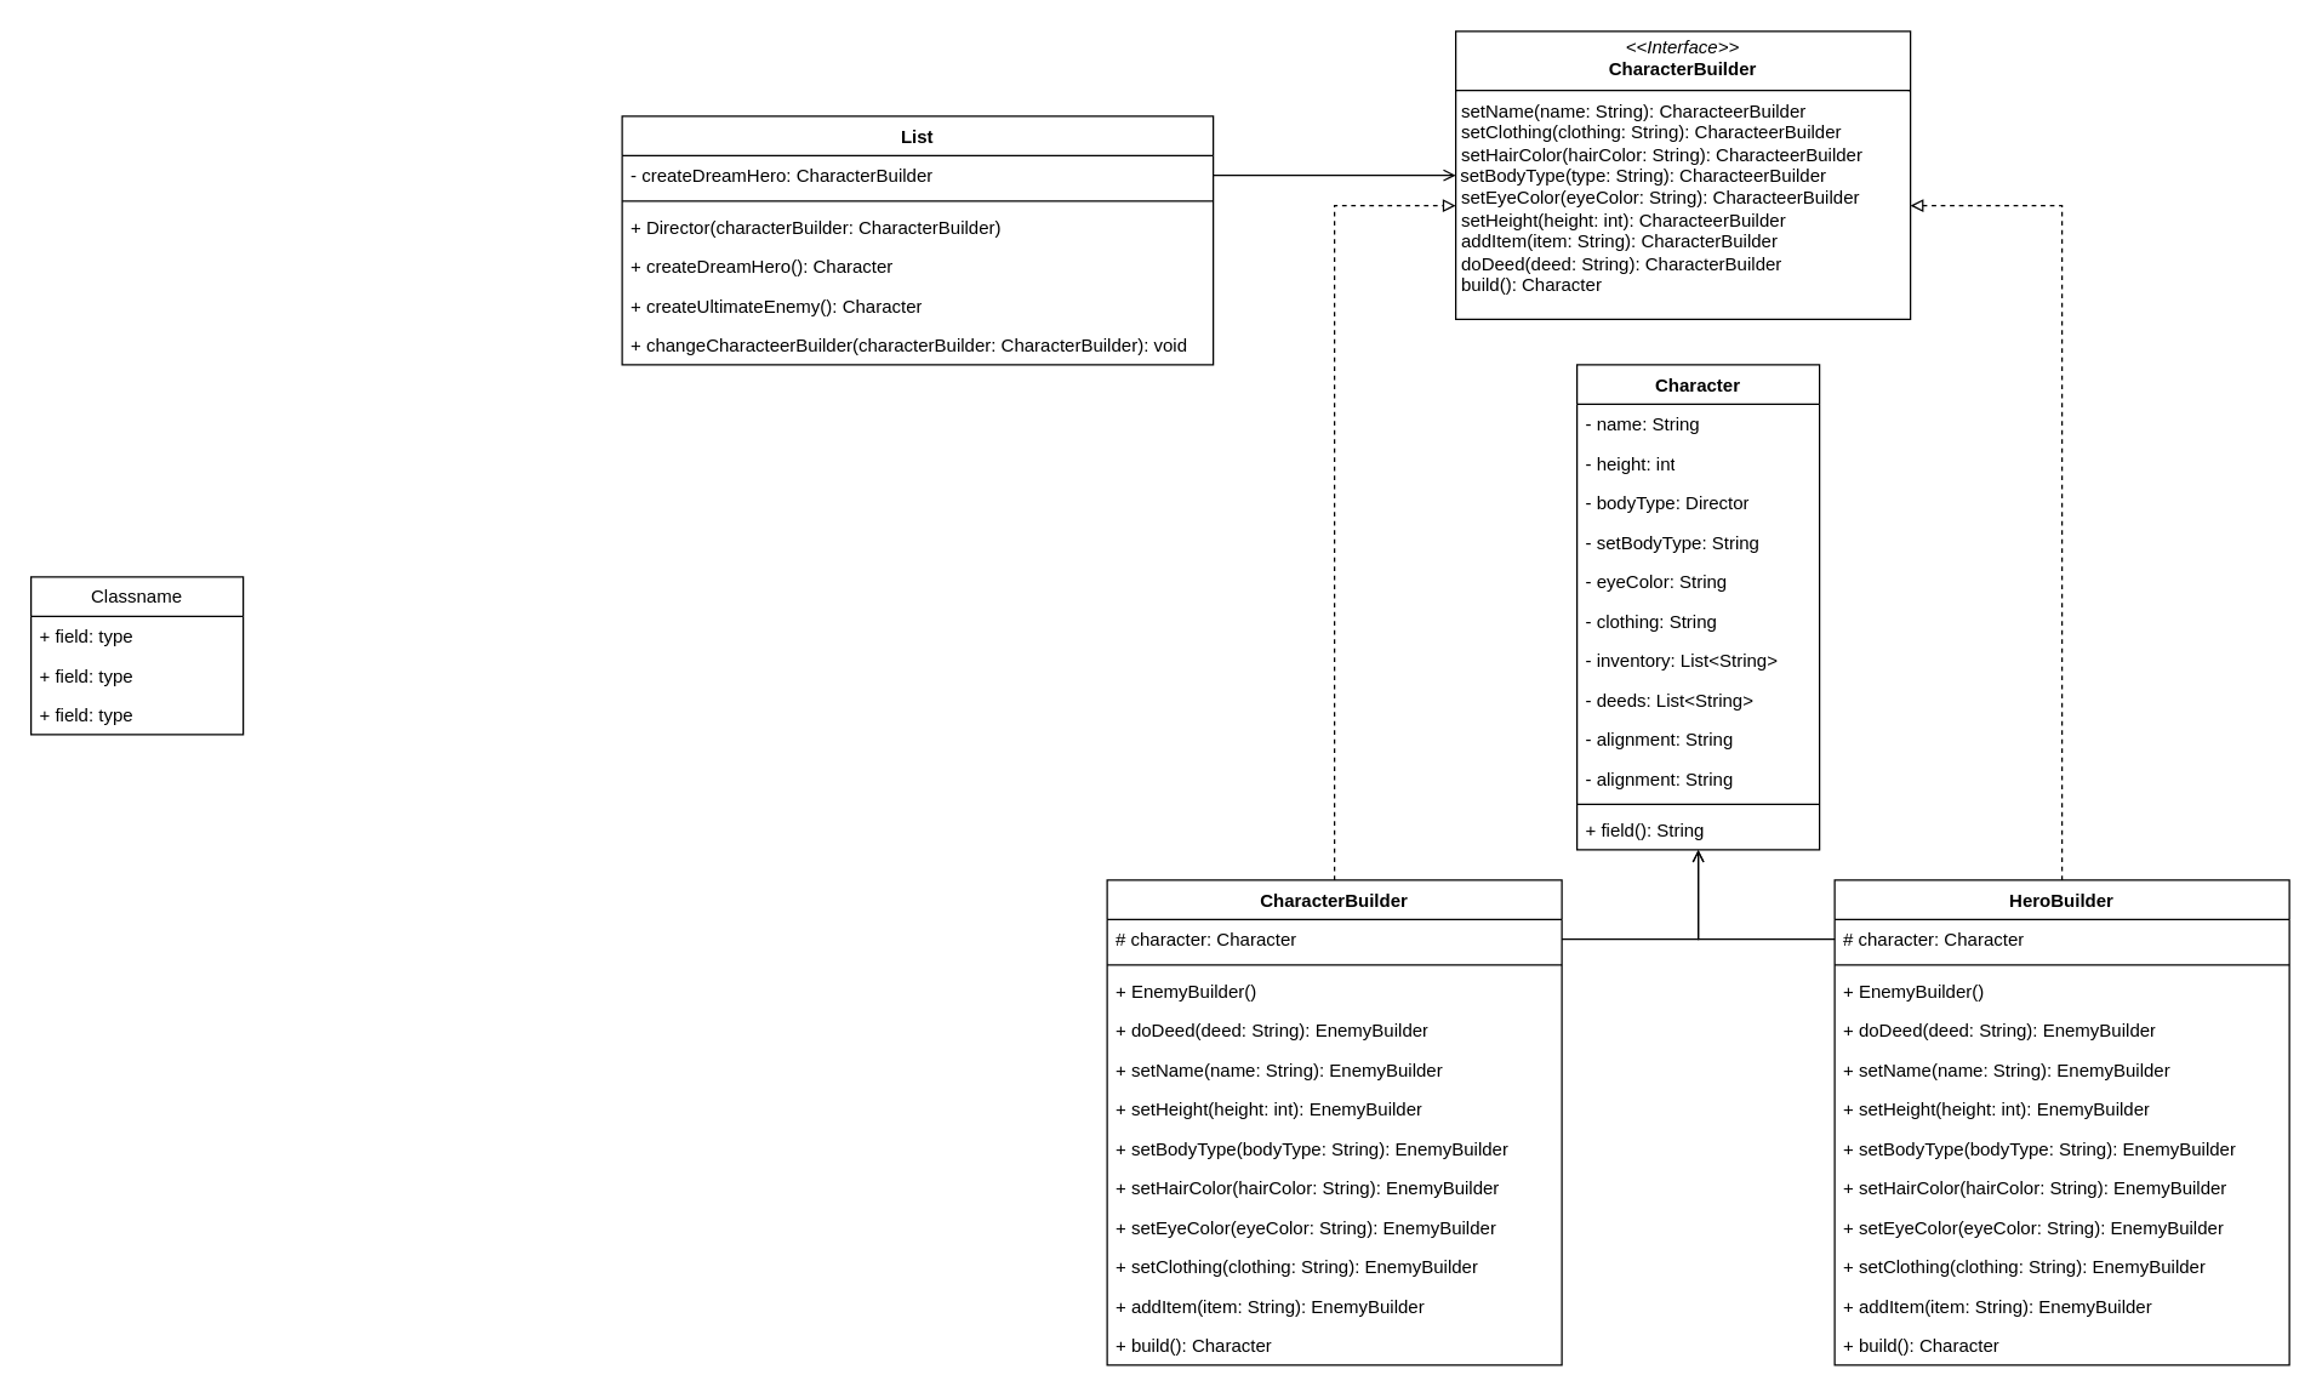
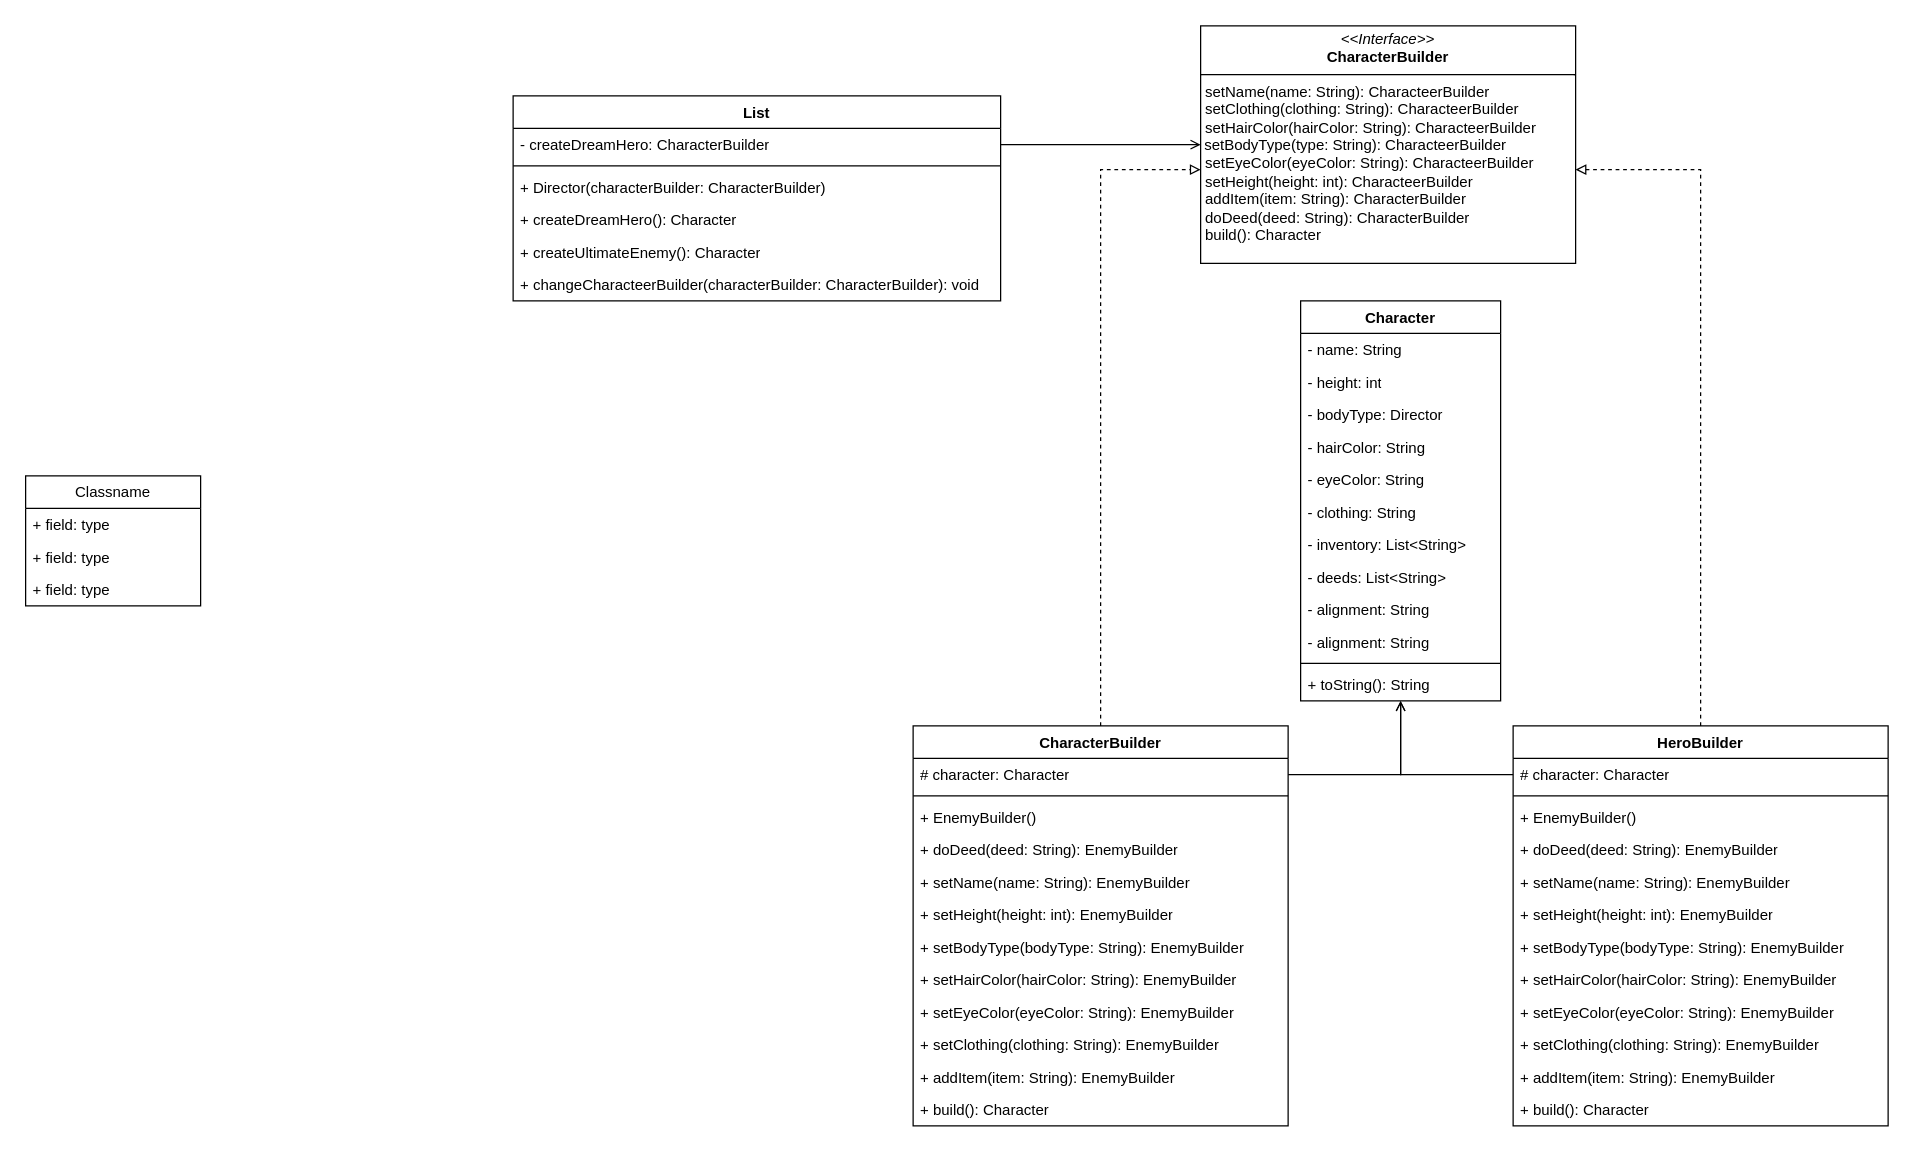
- <mxCell id="11" value="- setBodyType: String" style="text;strokeColor=none;fillColor=none;align=left;verticalAlign=top;spacingLeft=4;spacingRight=4;overflow=hidden;rotatable=0;points=[[0,0.5],[1,0.5]];portConstraint=eastwest;whiteSpace=wrap;html=1;" vertex="1" parent="7"><mxGeometry y="104" width="160" height="26" as="geometry" /></mxCell>
+ <mxCell id="11" value="- hairColor: String" style="text;strokeColor=none;fillColor=none;align=left;verticalAlign=top;spacingLeft=4;spacingRight=4;overflow=hidden;rotatable=0;points=[[0,0.5],[1,0.5]];portConstraint=eastwest;whiteSpace=wrap;html=1;" vertex="1" parent="7"><mxGeometry y="104" width="160" height="26" as="geometry" /></mxCell>
- <mxCell id="19" value="+ field(): String" style="text;strokeColor=none;fillColor=none;align=left;verticalAlign=top;spacingLeft=4;spacingRight=4;overflow=hidden;rotatable=0;points=[[0,0.5],[1,0.5]];portConstraint=eastwest;whiteSpace=wrap;html=1;" vertex="1" parent="7"><mxGeometry y="294" width="160" height="26" as="geometry" /></mxCell>
+ <mxCell id="19" value="+ toString(): String" style="text;strokeColor=none;fillColor=none;align=left;verticalAlign=top;spacingLeft=4;spacingRight=4;overflow=hidden;rotatable=0;points=[[0,0.5],[1,0.5]];portConstraint=eastwest;whiteSpace=wrap;html=1;" vertex="1" parent="7"><mxGeometry y="294" width="160" height="26" as="geometry" /></mxCell>
